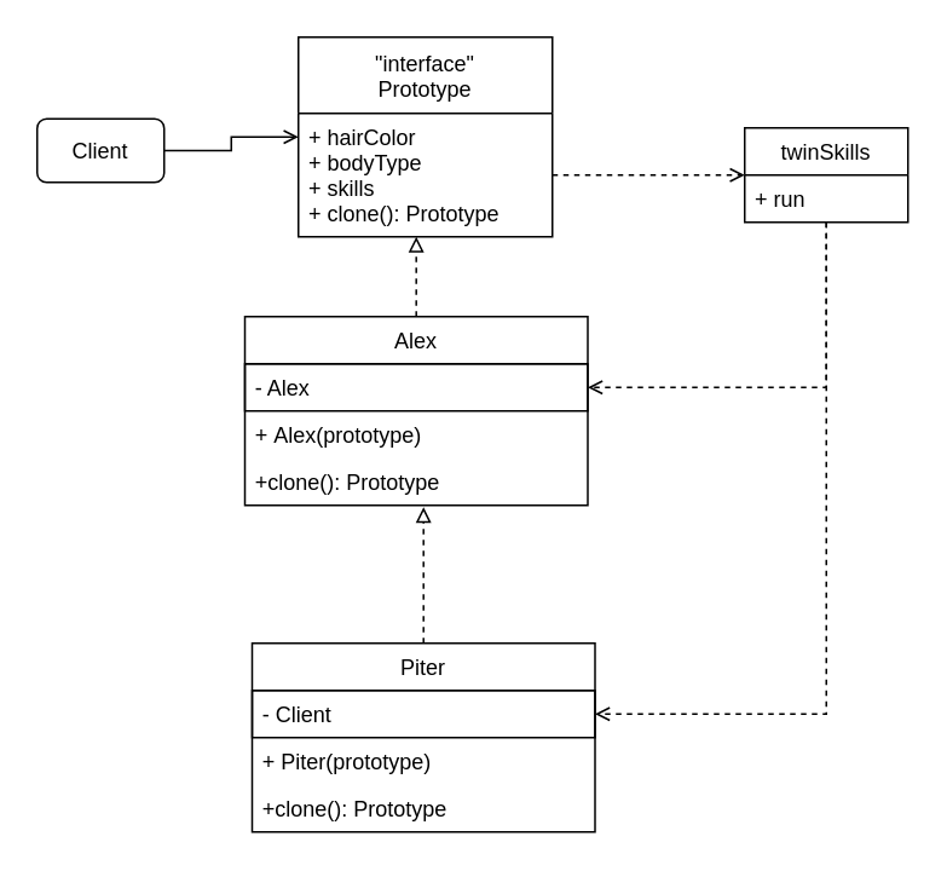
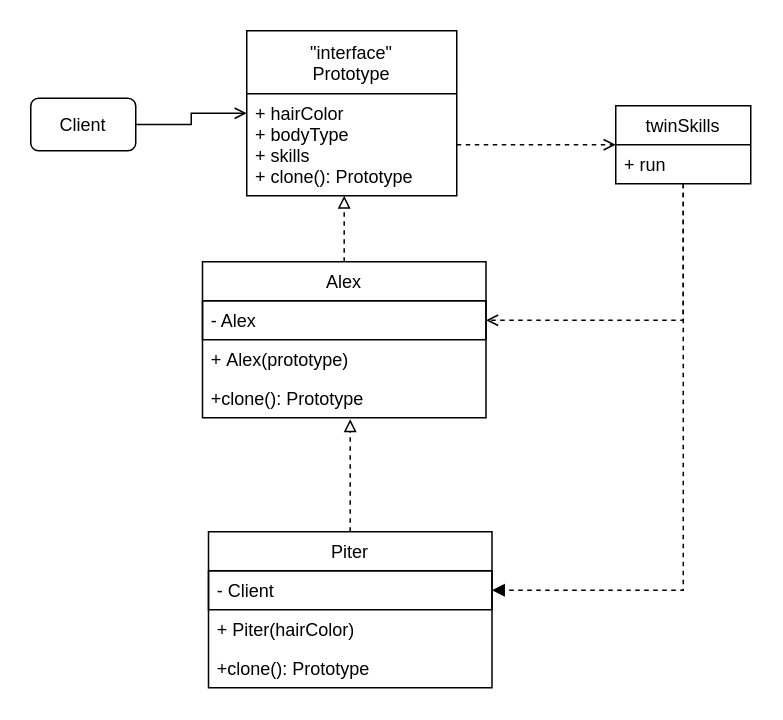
- <mxCell id="17" style="edgeStyle=orthogonalEdgeStyle;rounded=0;orthogonalLoop=1;jettySize=auto;html=1;dashed=1;endArrow=open;endFill=1;" edge="1" parent="1" source="18" target="13"><mxGeometry relative="1" as="geometry" /></mxCell>
+ <mxCell id="17" style="edgeStyle=orthogonalEdgeStyle;rounded=0;orthogonalLoop=1;jettySize=auto;html=1;dashed=1;endArrow=block;endFill=1;" edge="1" parent="1" source="18" target="13"><mxGeometry relative="1" as="geometry" /></mxCell>
- <mxCell id="14" value="+ Piter(prototype)" style="text;strokeColor=none;fillColor=none;align=left;verticalAlign=top;spacingLeft=4;spacingRight=4;overflow=hidden;rotatable=0;points=[[0,0.5],[1,0.5]];portConstraint=eastwest;" parent="12" vertex="1"><mxGeometry y="52" width="189" height="26" as="geometry" /></mxCell>
+ <mxCell id="14" value="+ Piter(hairColor)" style="text;strokeColor=none;fillColor=none;align=left;verticalAlign=top;spacingLeft=4;spacingRight=4;overflow=hidden;rotatable=0;points=[[0,0.5],[1,0.5]];portConstraint=eastwest;" parent="12" vertex="1"><mxGeometry y="52" width="189" height="26" as="geometry" /></mxCell>
